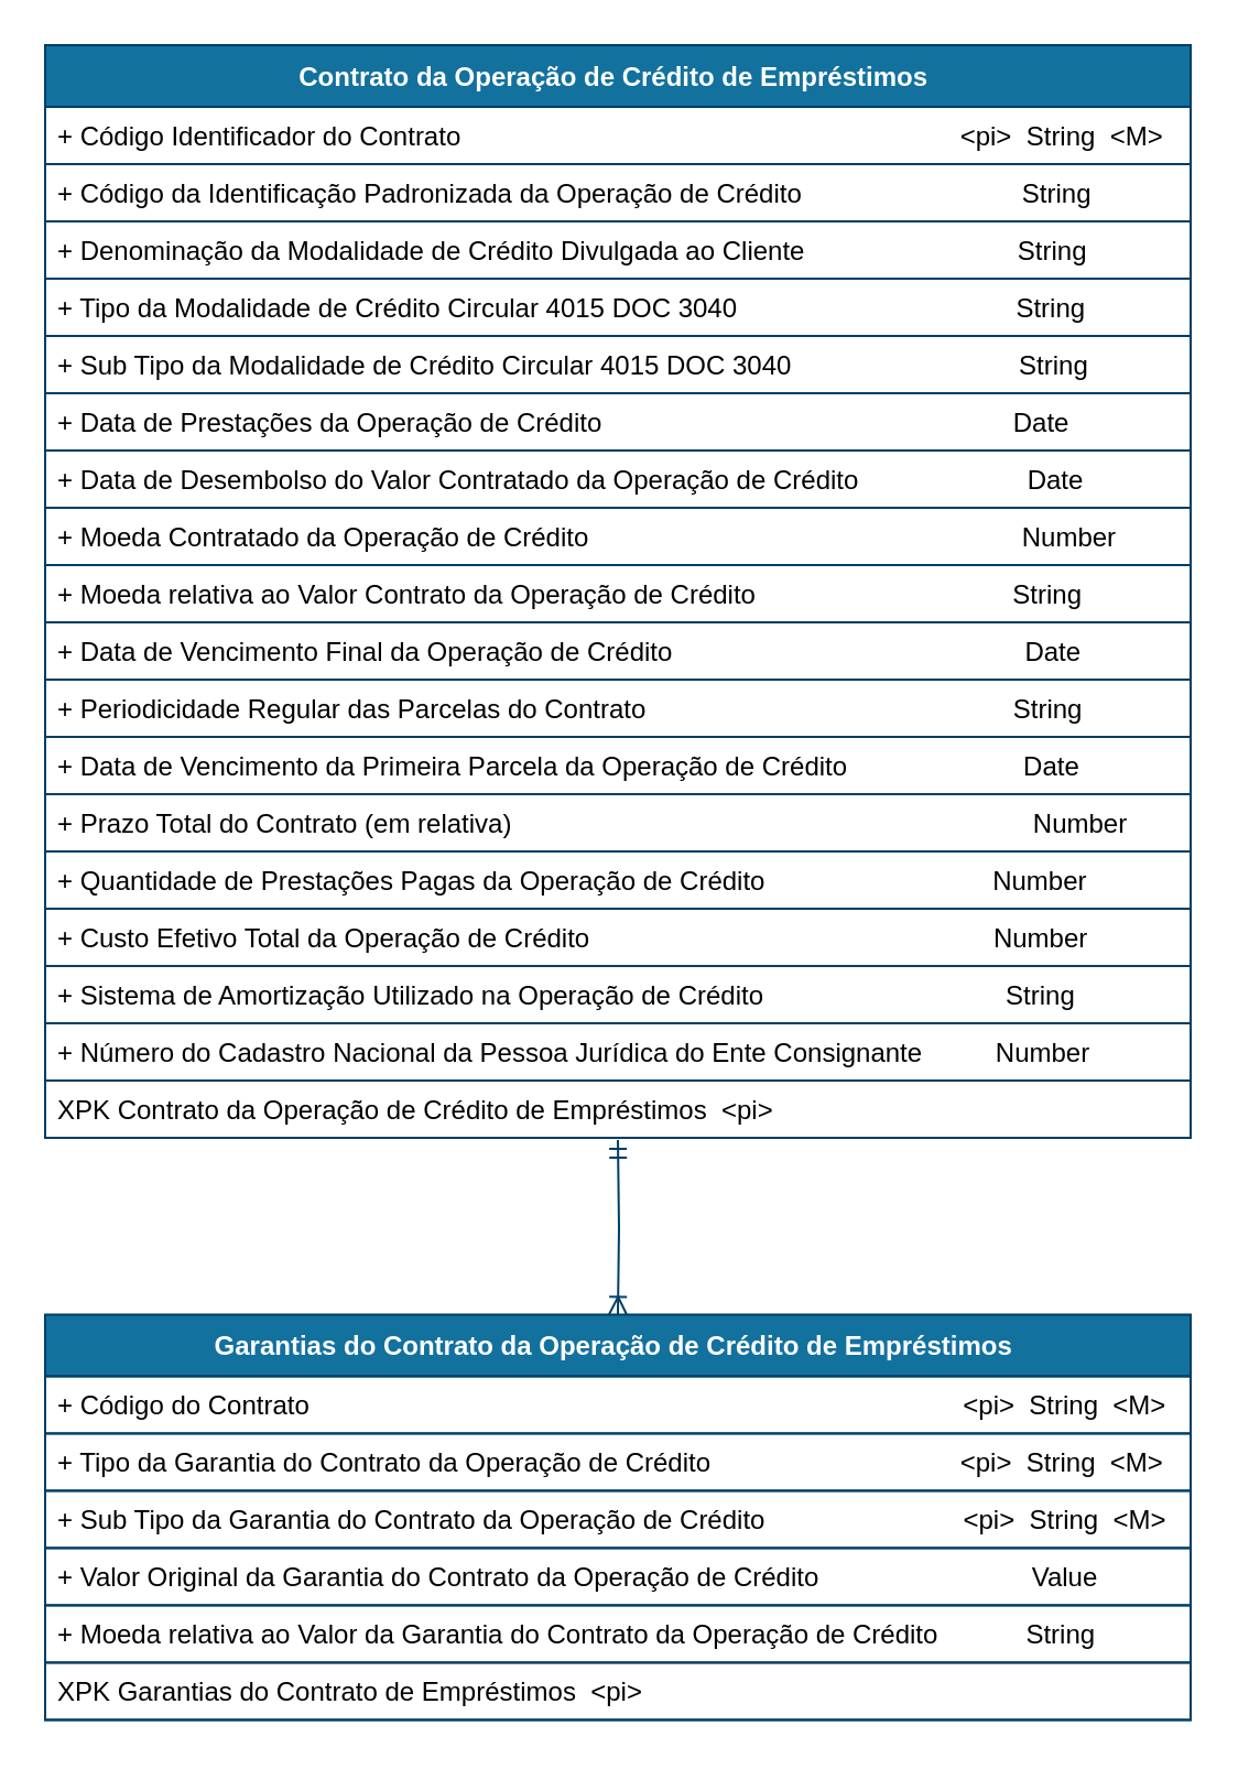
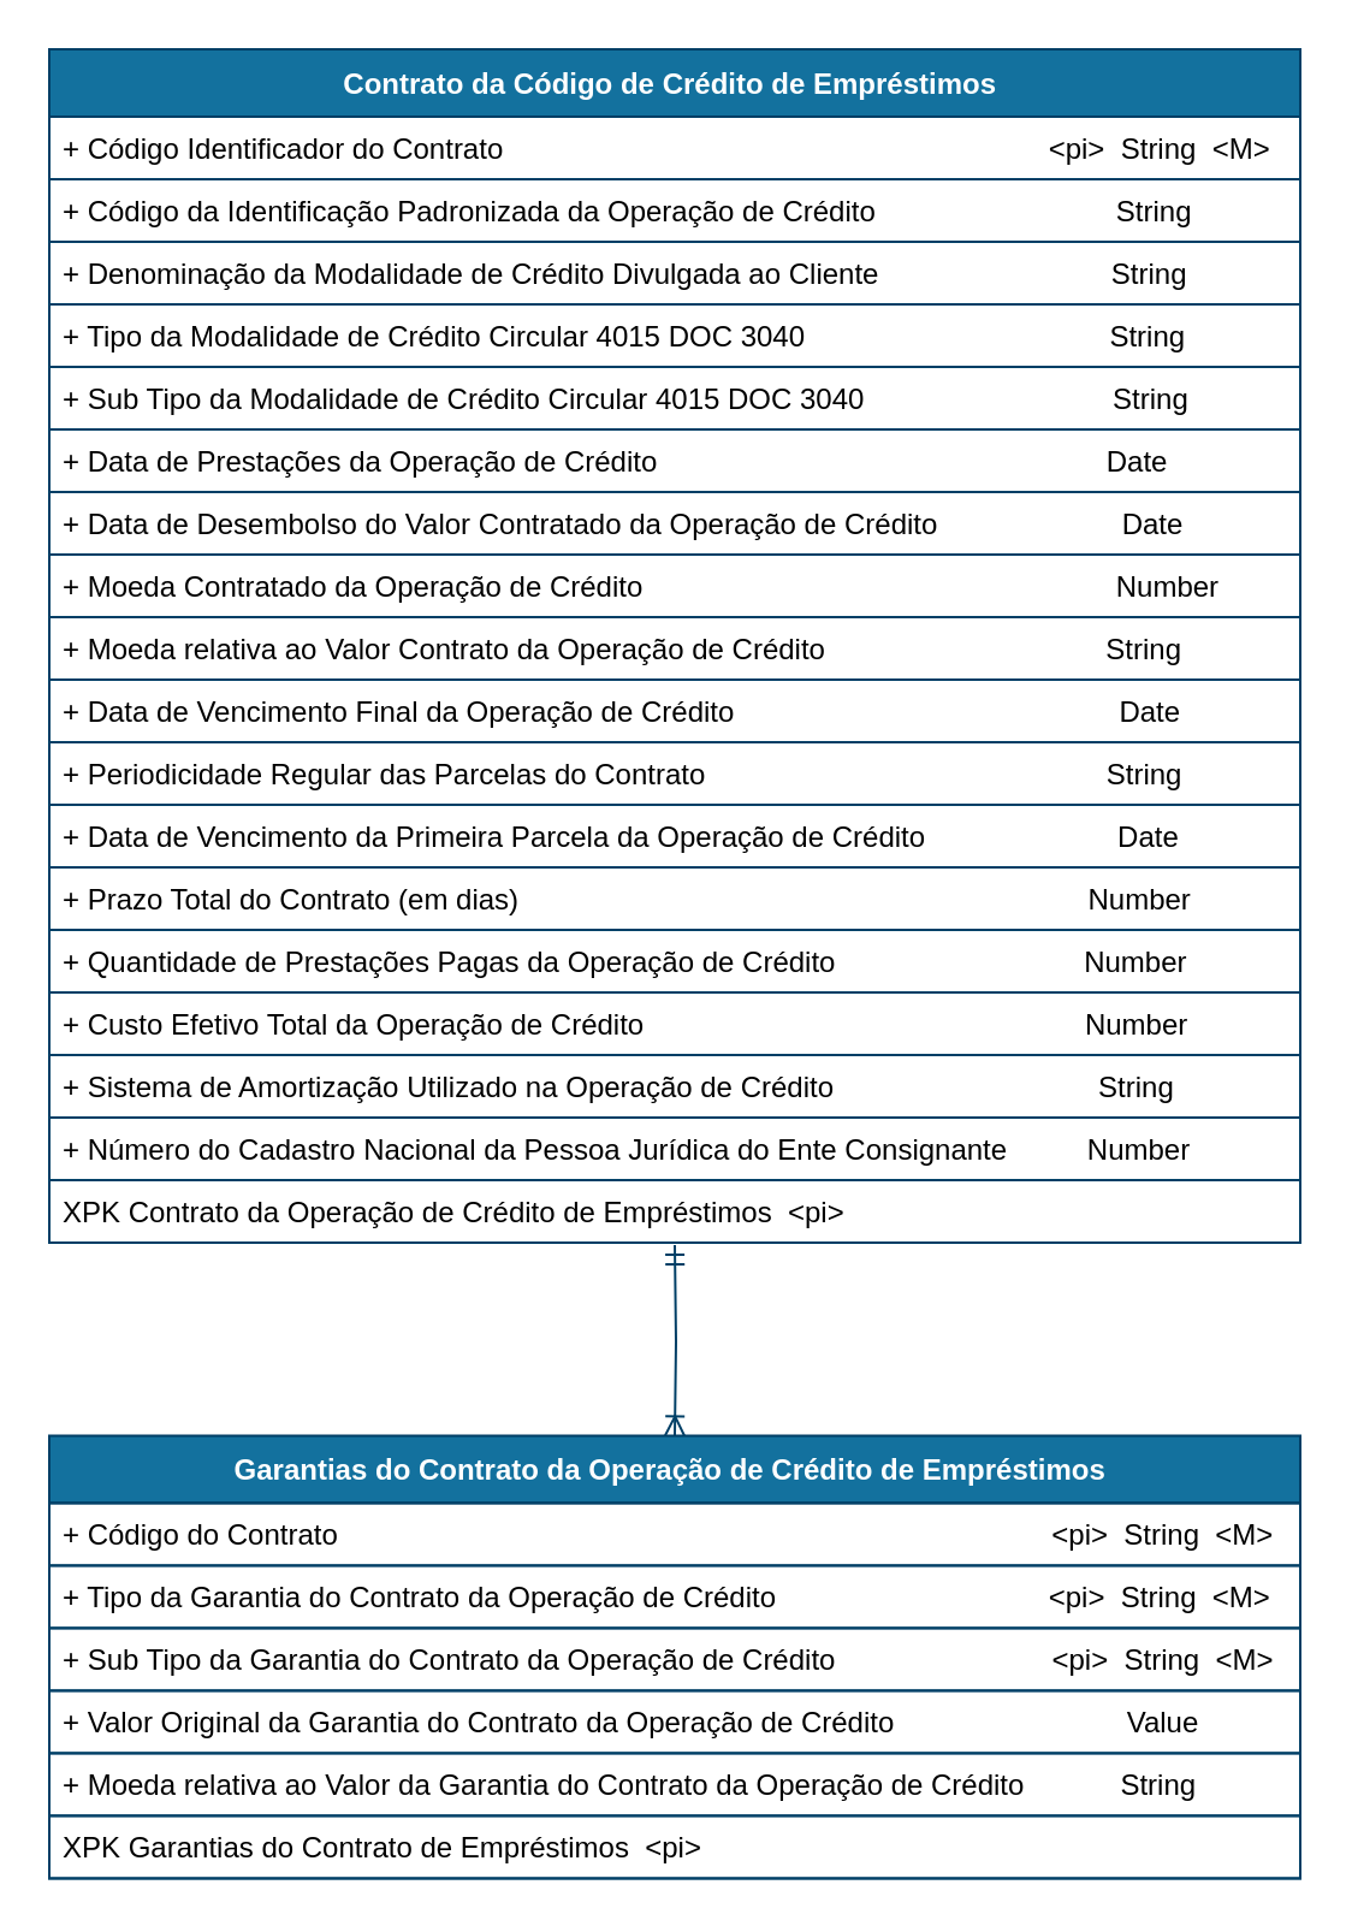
- <mxCell id="2" value="Contrato da Operação de Crédito de Empréstimos " style="swimlane;fontStyle=1;childLayout=stackLayout;horizontal=1;startSize=28;horizontalStack=0;resizeParent=1;resizeParentMax=0;resizeLast=0;collapsible=1;marginBottom=0;rounded=0;shadow=0;comic=0;sketch=0;align=center;html=0;autosize=1;fillColor=#13719E;strokeColor=#003F66;fontColor=#FFFFFF;" vertex="1" parent="1"><mxGeometry x="20" y="20" width="520" height="496" as="geometry" /></mxCell>
+ <mxCell id="2" value="Contrato da Código de Crédito de Empréstimos " style="swimlane;fontStyle=1;childLayout=stackLayout;horizontal=1;startSize=28;horizontalStack=0;resizeParent=1;resizeParentMax=0;resizeLast=0;collapsible=1;marginBottom=0;rounded=0;shadow=0;comic=0;sketch=0;align=center;html=0;autosize=1;fillColor=#13719E;strokeColor=#003F66;fontColor=#FFFFFF;" vertex="1" parent="1"><mxGeometry x="20" y="20" width="520" height="496" as="geometry" /></mxCell>
- <mxCell id="15" value="+ Prazo Total do Contrato (em relativa)                                                                       Number  " style="text;fillColor=none;align=left;verticalAlign=top;spacingLeft=4;spacingRight=4;overflow=hidden;rotatable=0;points=[[0,0.5],[1,0.5]];portConstraint=eastwest;strokeColor=#003F66;" vertex="1" parent="2"><mxGeometry y="340" width="520" height="26" as="geometry" /></mxCell>
+ <mxCell id="15" value="+ Prazo Total do Contrato (em dias)                                                                       Number  " style="text;fillColor=none;align=left;verticalAlign=top;spacingLeft=4;spacingRight=4;overflow=hidden;rotatable=0;points=[[0,0.5],[1,0.5]];portConstraint=eastwest;strokeColor=#003F66;" vertex="1" parent="2"><mxGeometry y="340" width="520" height="26" as="geometry" /></mxCell>
